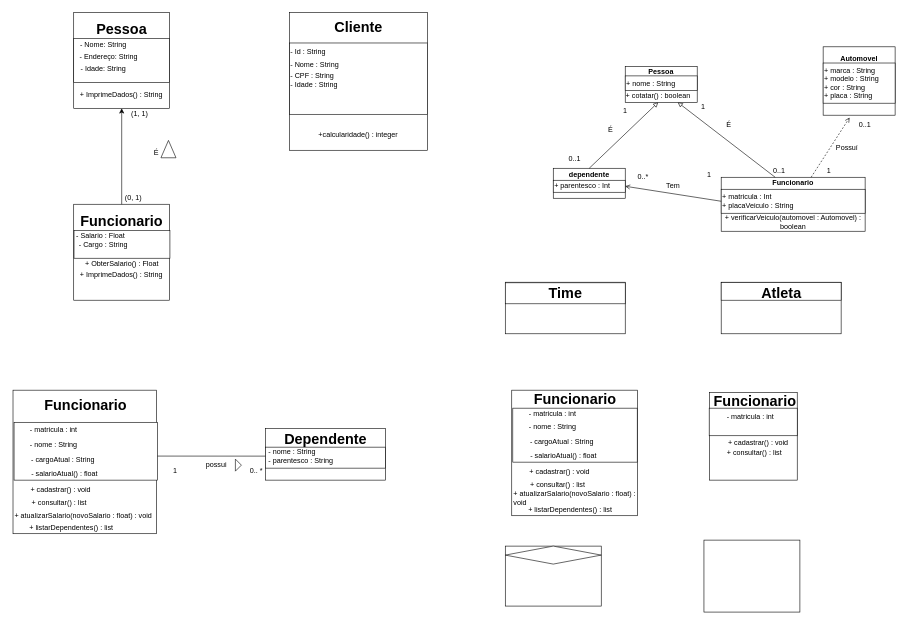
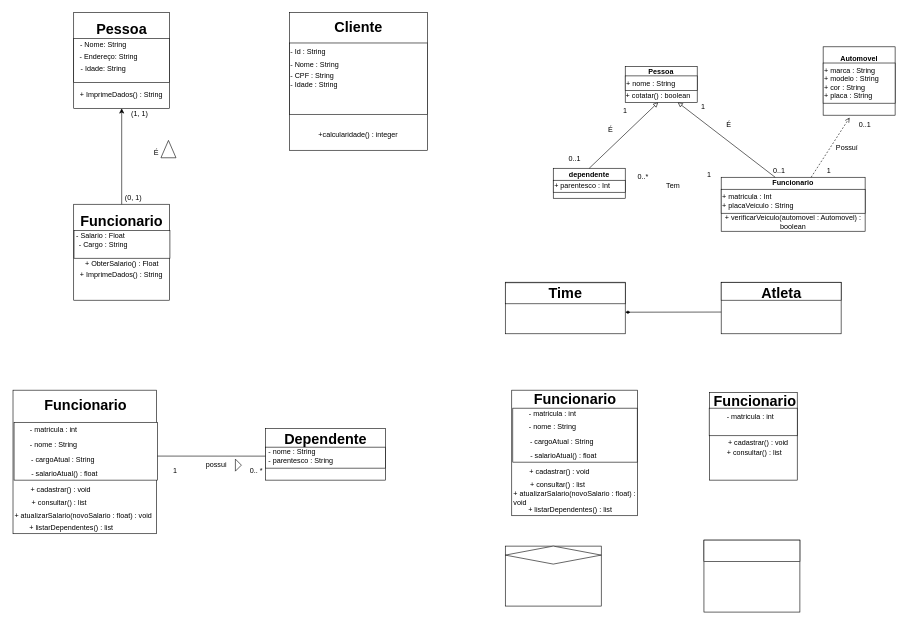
- <mxCell id="115" style="edgeStyle=none;html=1;exitX=0;exitY=0.5;exitDx=0;exitDy=0;entryX=1;entryY=0.5;entryDx=0;entryDy=0;endArrow=open;endFill=0;" edge="1" parent="1" source="108" target="114"><mxGeometry relative="1" as="geometry" /></mxCell>
+ <mxCell id="68" style="edgeStyle=none;html=1;exitX=0;exitY=0.25;exitDx=0;exitDy=0;entryX=1;entryY=0;entryDx=0;entryDy=0;fontColor=#f00000;endArrow=diamondThin;endFill=1;" parent="57" source="65" target="67" edge="1"><mxGeometry relative="1" as="geometry" /></mxCell>
+ <mxCell id="97" value="&lt;font color=&quot;#ffffff&quot;&gt;itemPedido&lt;/font&gt;" style="rounded=0;whiteSpace=wrap;html=1;fontColor=#ff0000;" parent="95" vertex="1"><mxGeometry width="160" height="36" as="geometry" /></mxCell>
